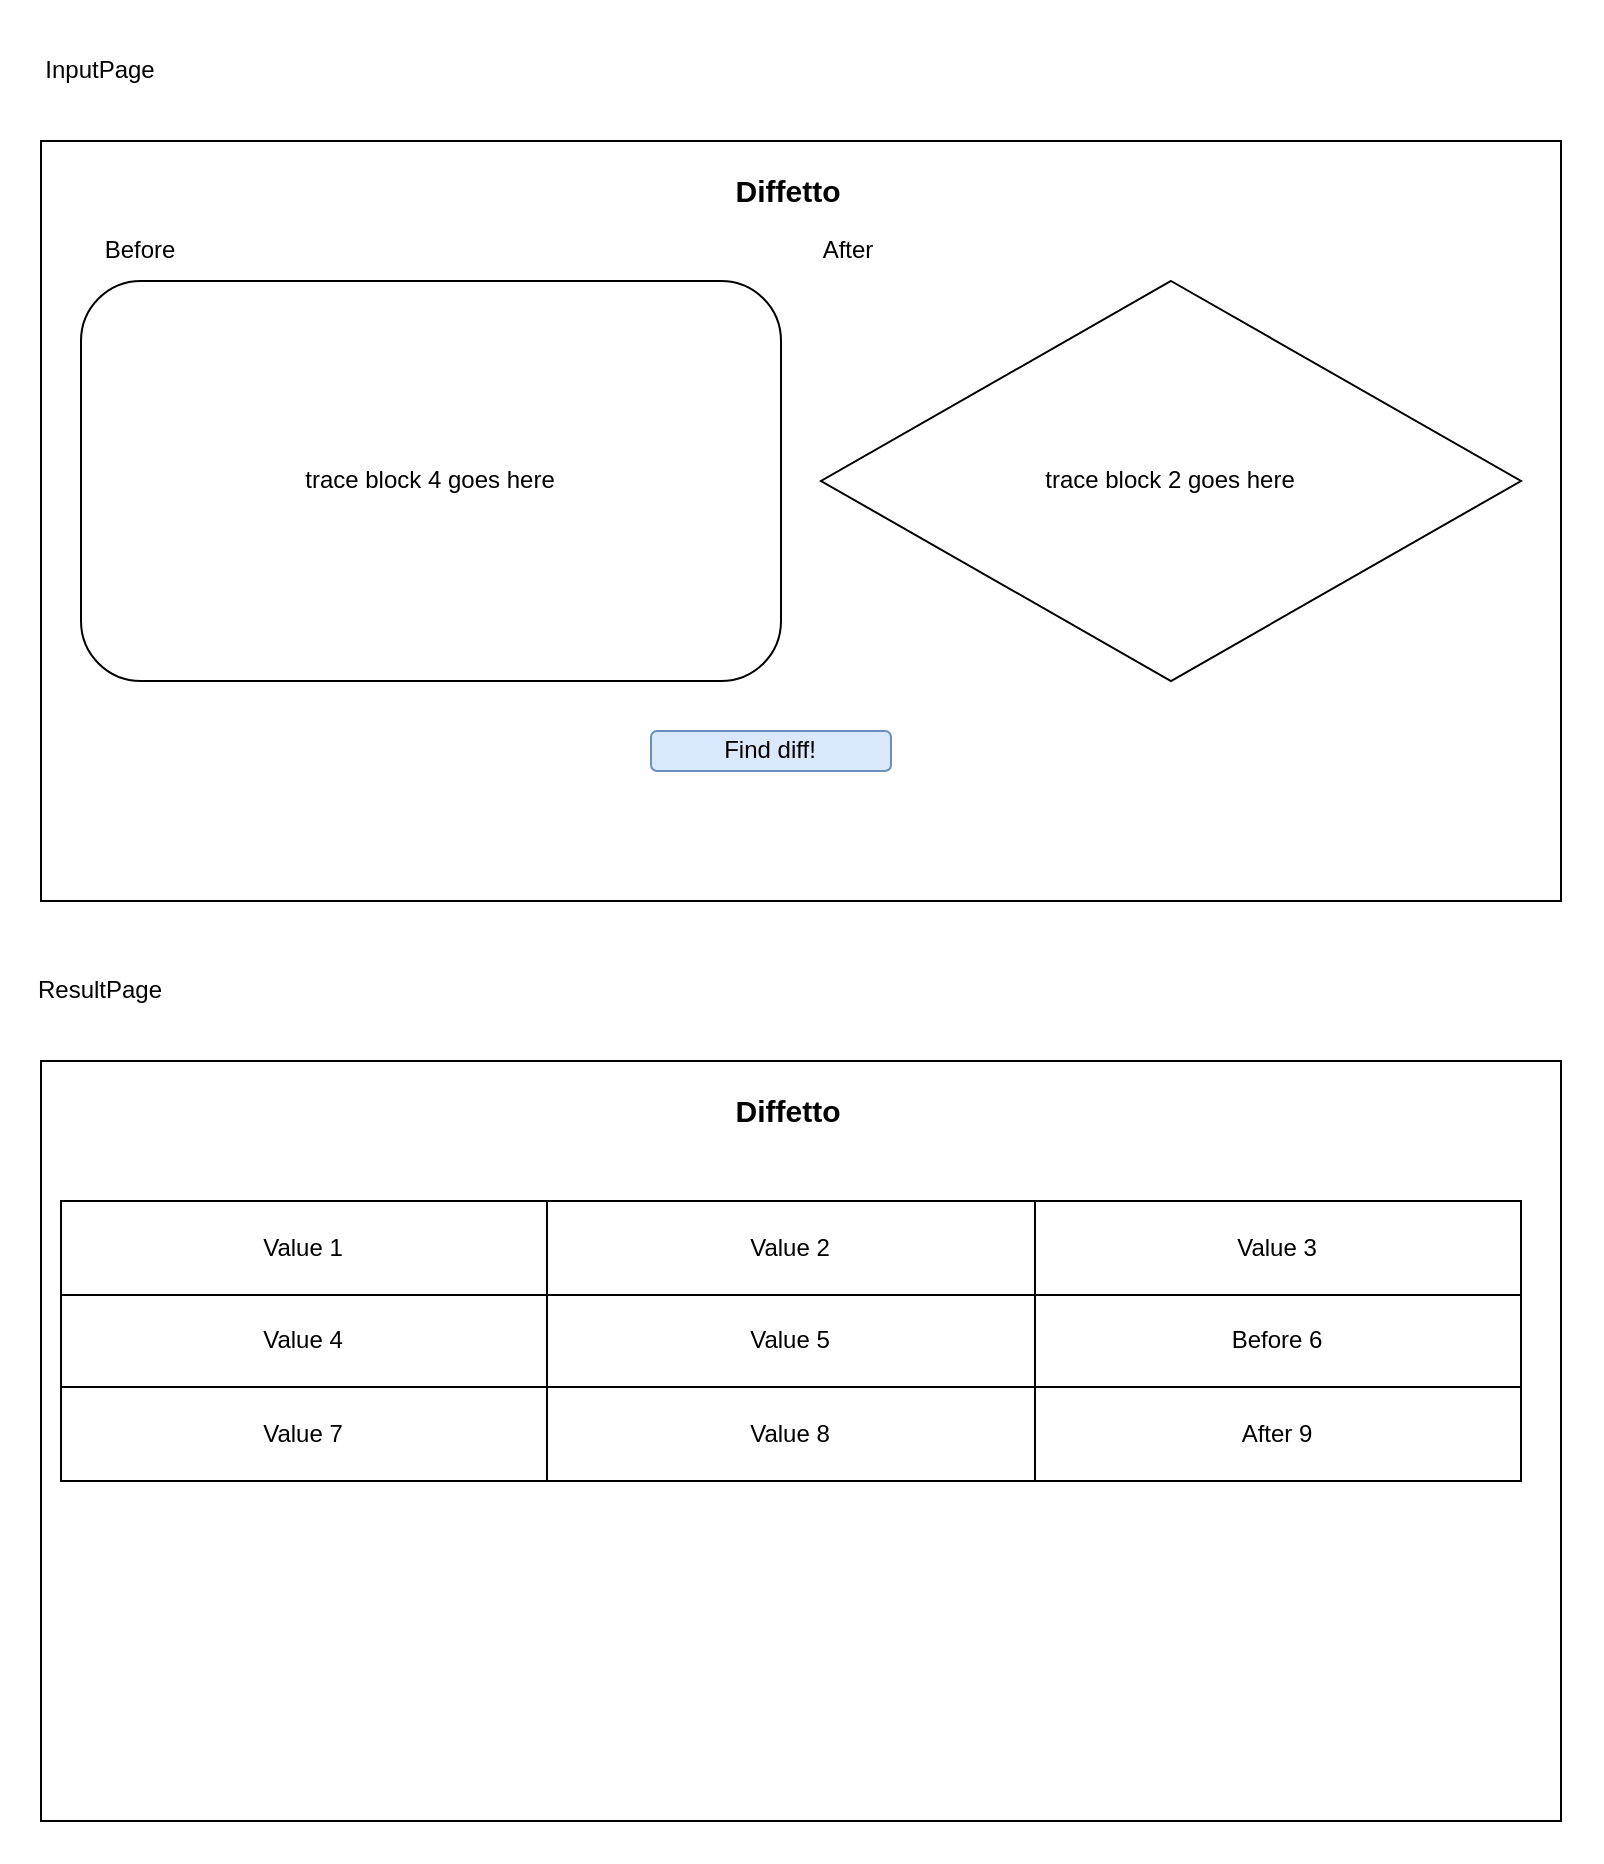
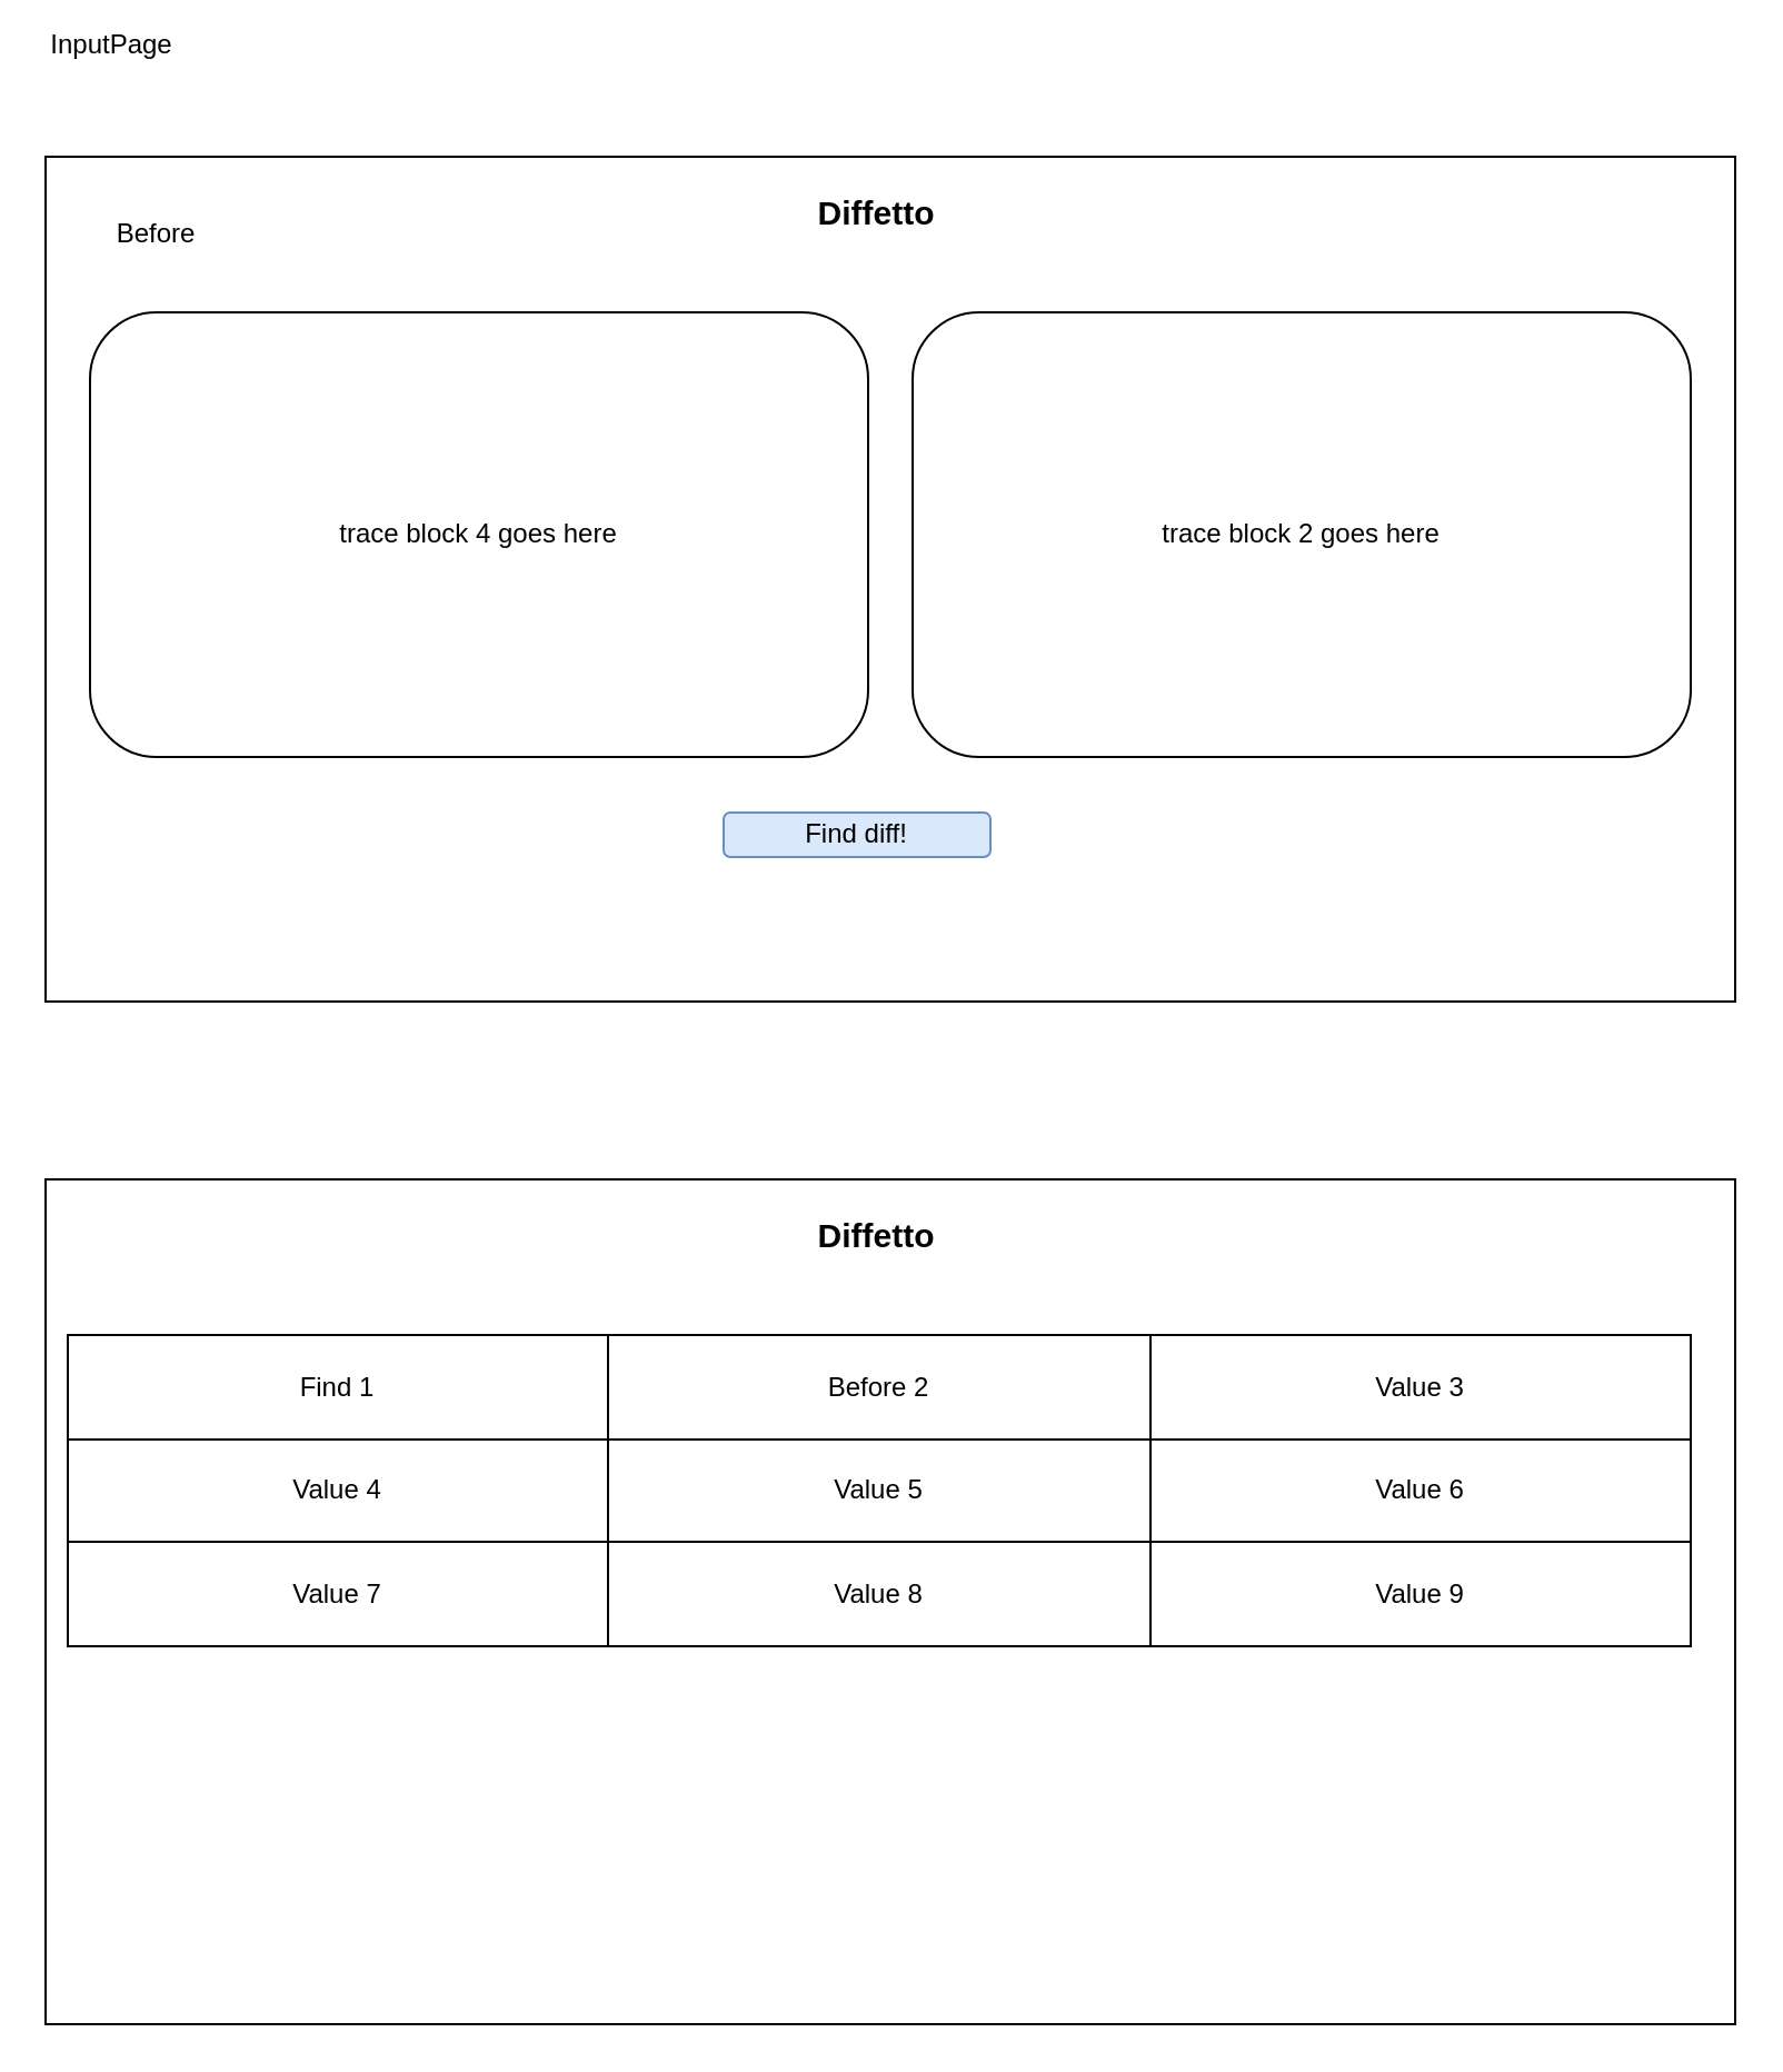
- <mxCell id="4" value="InputPage" style="text;html=1;strokeColor=none;fillColor=none;align=center;verticalAlign=middle;whiteSpace=wrap;rounded=0;" vertex="1" parent="1"><mxGeometry x="20" y="20" width="60" height="30" as="geometry" /></mxCell>
+ <mxCell id="4" value="InputPage" style="text;html=1;strokeColor=none;fillColor=none;align=center;verticalAlign=middle;whiteSpace=wrap;rounded=0;" vertex="1" parent="1"><mxGeometry x="20" y="5" width="60" height="30" as="geometry" /></mxCell>
- <mxCell id="10" value="Before" style="text;html=1;strokeColor=none;fillColor=none;align=center;verticalAlign=middle;whiteSpace=wrap;rounded=0;" vertex="1" parent="1"><mxGeometry x="40" y="110" width="60" height="30" as="geometry" /></mxCell>
+ <mxCell id="10" value="Before" style="text;html=1;strokeColor=none;fillColor=none;align=center;verticalAlign=middle;whiteSpace=wrap;rounded=0;" vertex="1" parent="1"><mxGeometry x="40" y="90" width="60" height="30" as="geometry" /></mxCell>
- <mxCell id="11" value="After" style="text;html=1;strokeColor=none;fillColor=none;align=center;verticalAlign=middle;whiteSpace=wrap;rounded=0;" vertex="1" parent="1"><mxGeometry x="394" y="110" width="60" height="30" as="geometry" /></mxCell>
- <mxCell id="9" value="trace block 2 goes here" style="rhombus;whiteSpace=wrap;html=1;" vertex="1" parent="1"><mxGeometry x="410" y="140" width="350" height="200" as="geometry" /></mxCell>
+ <mxCell id="9" value="trace block 2 goes here" style="rounded=1;whiteSpace=wrap;html=1;" vertex="1" parent="1"><mxGeometry x="410" y="140" width="350" height="200" as="geometry" /></mxCell>
- <mxCell id="7" value="ResultPage" style="text;html=1;strokeColor=none;fillColor=none;align=center;verticalAlign=middle;whiteSpace=wrap;rounded=0;" vertex="1" parent="1"><mxGeometry x="20" y="480" width="60" height="30" as="geometry" /></mxCell>
- <mxCell id="15" value="Value 1" style="connectable=0;recursiveResize=0;strokeColor=inherit;fillColor=none;align=center;whiteSpace=wrap;html=1;" vertex="1" parent="14"><mxGeometry width="243" height="47" as="geometry"><mxRectangle width="243" height="47" as="alternateBounds" /></mxGeometry></mxCell>
+ <mxCell id="15" value="Find 1" style="connectable=0;recursiveResize=0;strokeColor=inherit;fillColor=none;align=center;whiteSpace=wrap;html=1;" vertex="1" parent="14"><mxGeometry width="243" height="47" as="geometry"><mxRectangle width="243" height="47" as="alternateBounds" /></mxGeometry></mxCell>
- <mxCell id="16" value="Value 2" style="connectable=0;recursiveResize=0;strokeColor=inherit;fillColor=none;align=center;whiteSpace=wrap;html=1;" vertex="1" parent="14"><mxGeometry x="243" width="244" height="47" as="geometry"><mxRectangle width="244" height="47" as="alternateBounds" /></mxGeometry></mxCell>
+ <mxCell id="16" value="Before 2" style="connectable=0;recursiveResize=0;strokeColor=inherit;fillColor=none;align=center;whiteSpace=wrap;html=1;" vertex="1" parent="14"><mxGeometry x="243" width="244" height="47" as="geometry"><mxRectangle width="244" height="47" as="alternateBounds" /></mxGeometry></mxCell>
- <mxCell id="21" value="Before 6" style="connectable=0;recursiveResize=0;strokeColor=inherit;fillColor=none;align=center;whiteSpace=wrap;html=1;" vertex="1" parent="18"><mxGeometry x="487" width="243" height="46" as="geometry"><mxRectangle width="243" height="46" as="alternateBounds" /></mxGeometry></mxCell>
+ <mxCell id="21" value="Value 6" style="connectable=0;recursiveResize=0;strokeColor=inherit;fillColor=none;align=center;whiteSpace=wrap;html=1;" vertex="1" parent="18"><mxGeometry x="487" width="243" height="46" as="geometry"><mxRectangle width="243" height="46" as="alternateBounds" /></mxGeometry></mxCell>
- <mxCell id="25" value="After 9" style="connectable=0;recursiveResize=0;strokeColor=inherit;fillColor=none;align=center;whiteSpace=wrap;html=1;" vertex="1" parent="22"><mxGeometry x="487" width="243" height="47" as="geometry"><mxRectangle width="243" height="47" as="alternateBounds" /></mxGeometry></mxCell>
+ <mxCell id="25" value="Value 9" style="connectable=0;recursiveResize=0;strokeColor=inherit;fillColor=none;align=center;whiteSpace=wrap;html=1;" vertex="1" parent="22"><mxGeometry x="487" width="243" height="47" as="geometry"><mxRectangle width="243" height="47" as="alternateBounds" /></mxGeometry></mxCell>
